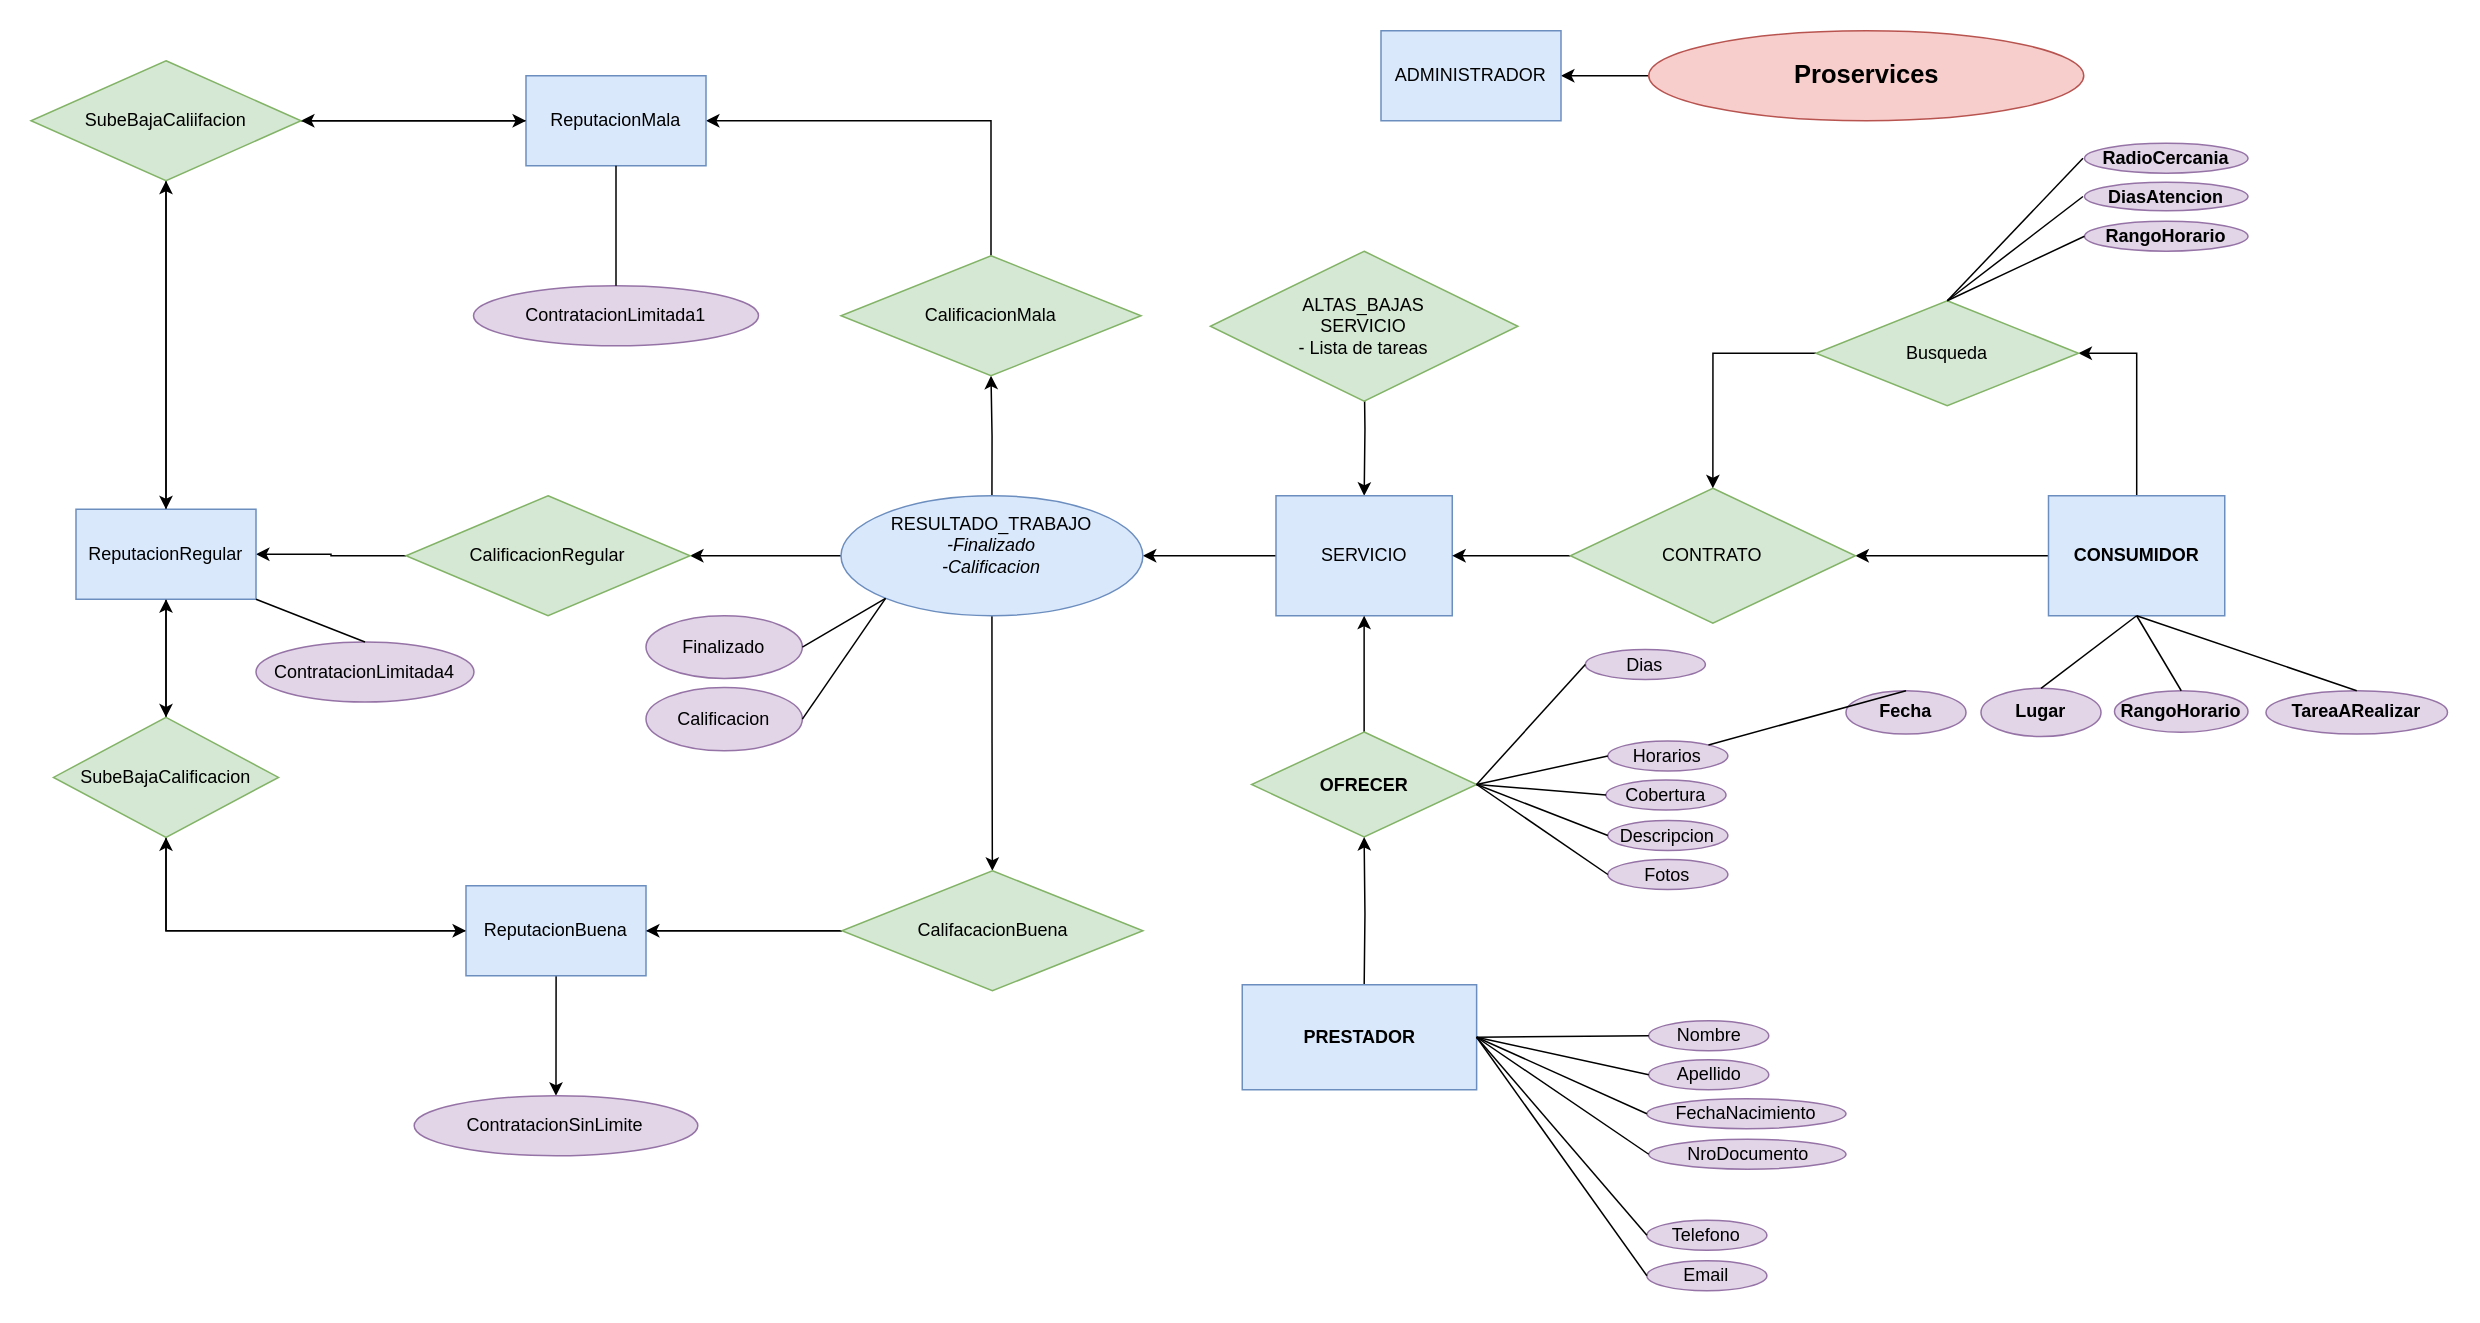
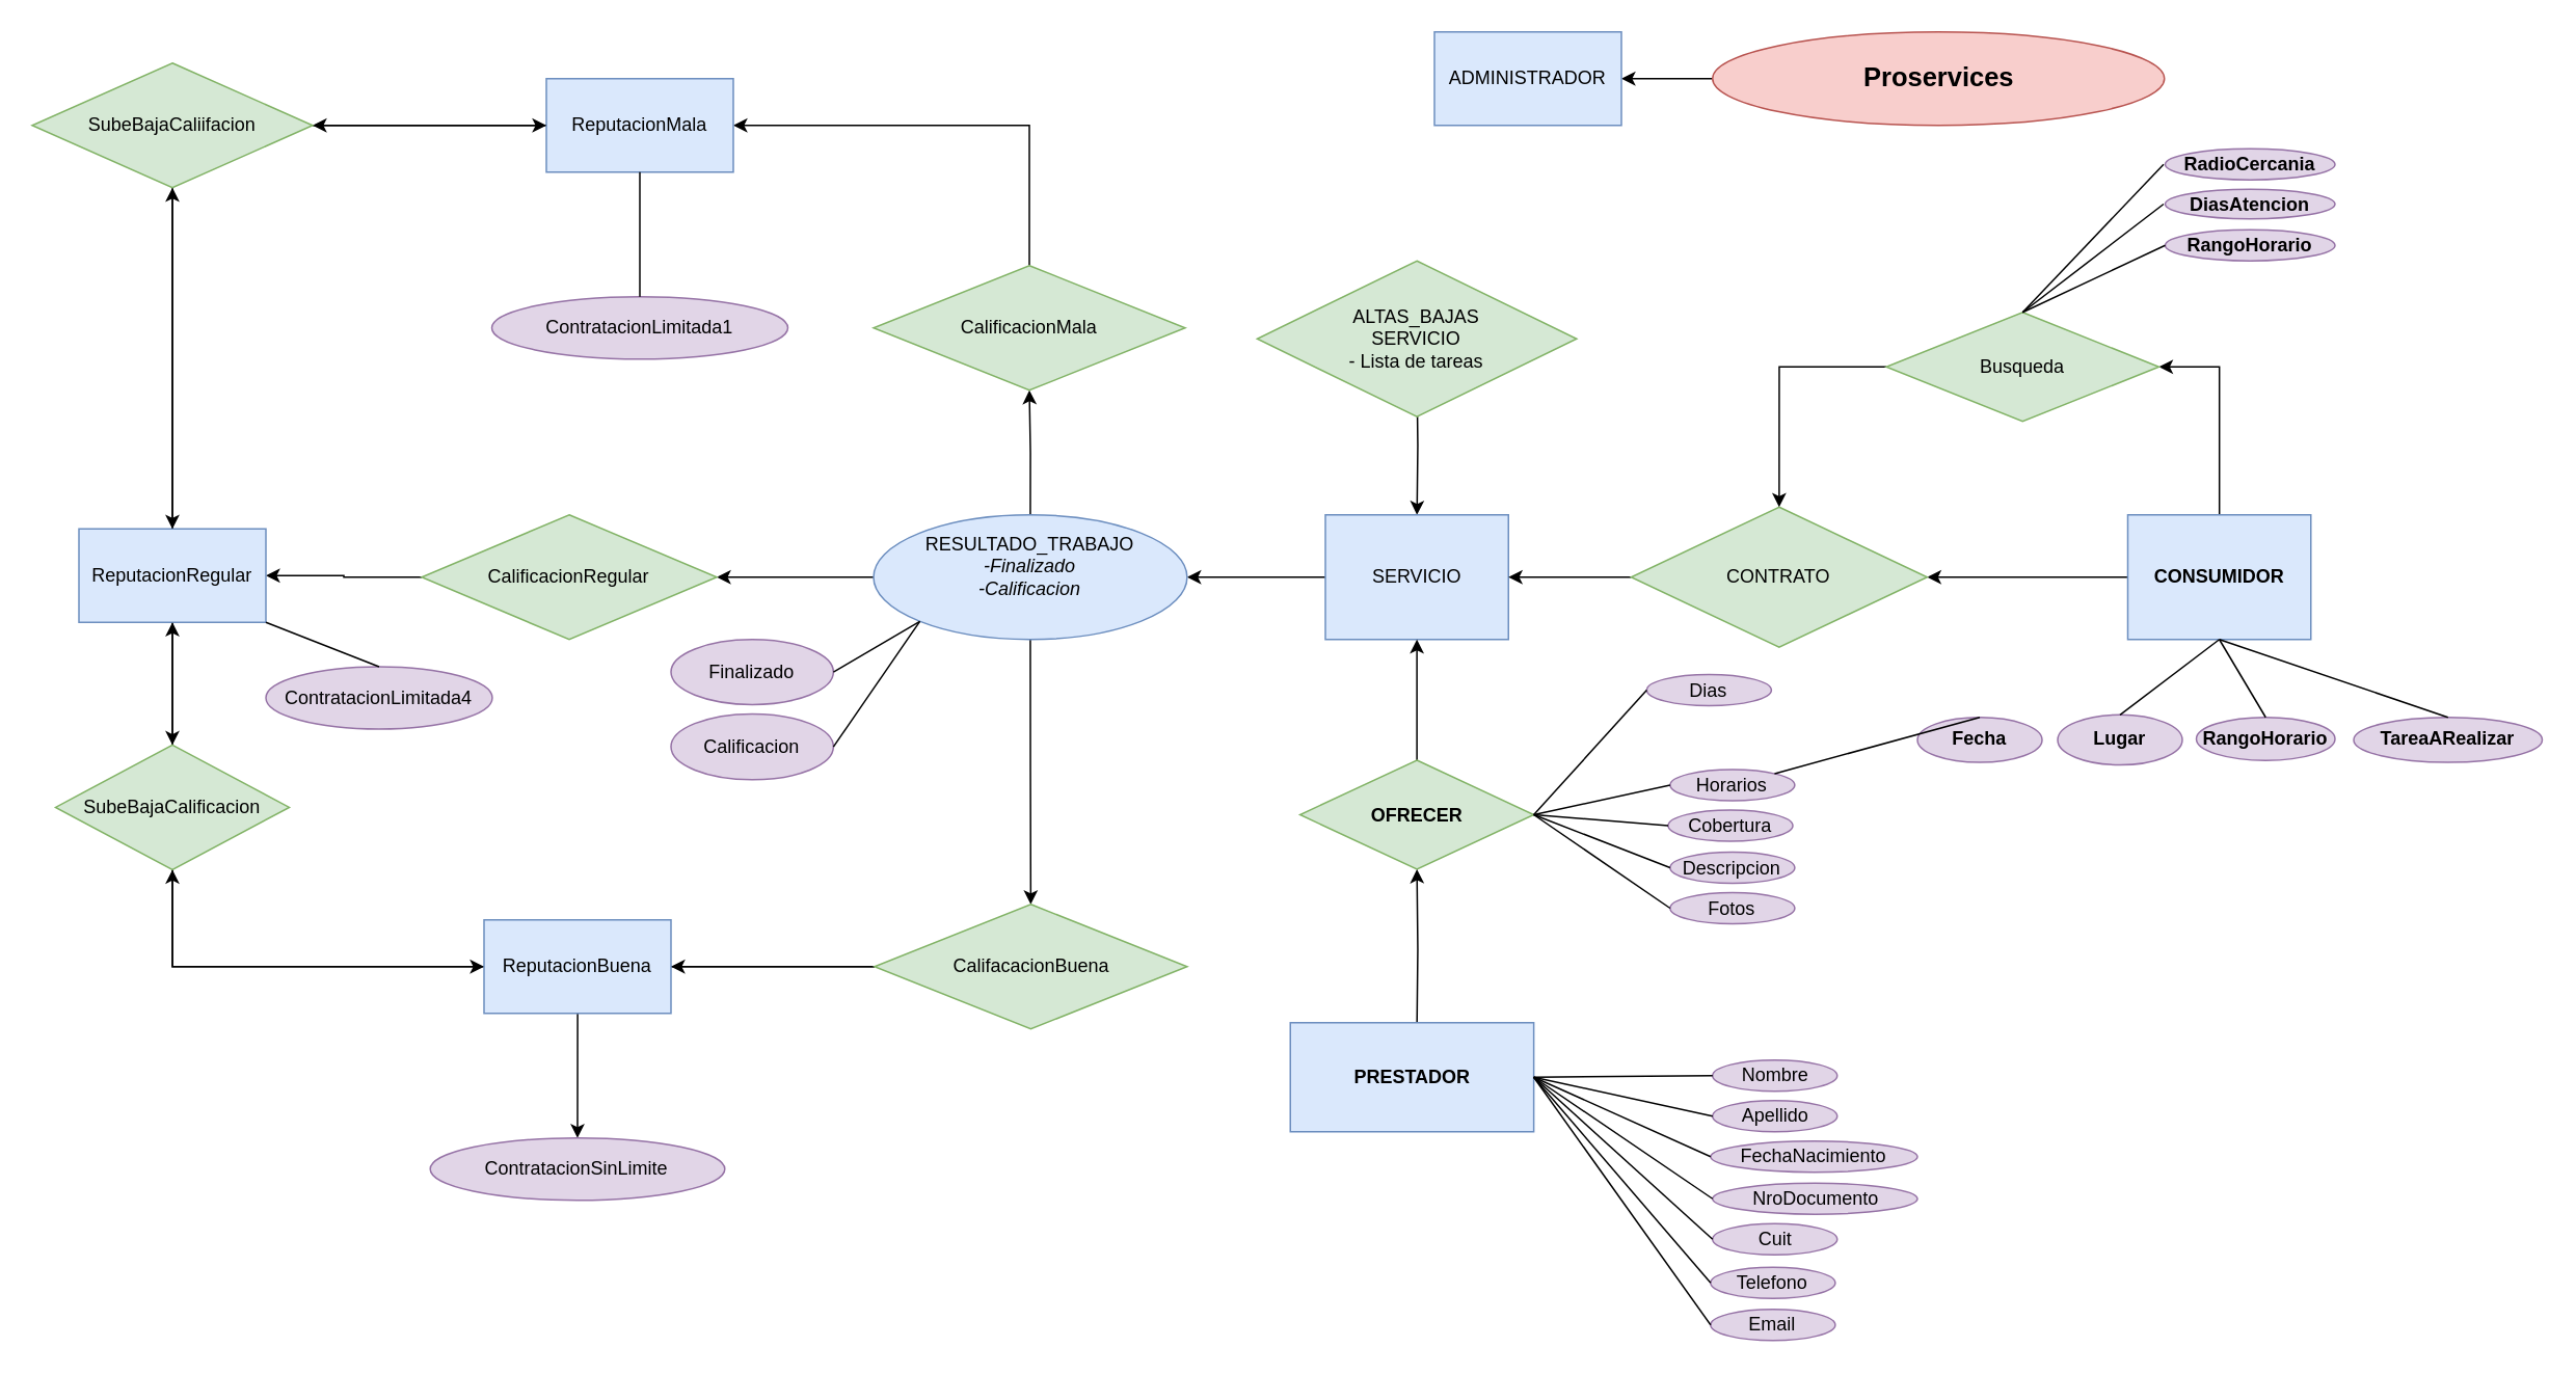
+ <mxCell id="50" value="" style="endArrow=none;html=1;rounded=0;fontFamily=Helvetica;fontSize=12;fontColor=default;exitX=0;exitY=0.5;exitDx=0;exitDy=0;entryX=1;entryY=0.5;entryDx=0;entryDy=0;" edge="1" parent="1" source="41" target="12"><mxGeometry width="50" height="50" relative="1" as="geometry"><mxPoint x="1090" y="770" as="sourcePoint" /><mxPoint x="1140" y="720" as="targetPoint" /></mxGeometry></mxCell>
+ <mxCell id="41" value="Cuit" style="ellipse;whiteSpace=wrap;html=1;fillColor=#e1d5e7;strokeColor=#9673a6;" vertex="1" parent="1"><mxGeometry x="1098.5" y="785" width="80" height="20" as="geometry" /></mxCell>
